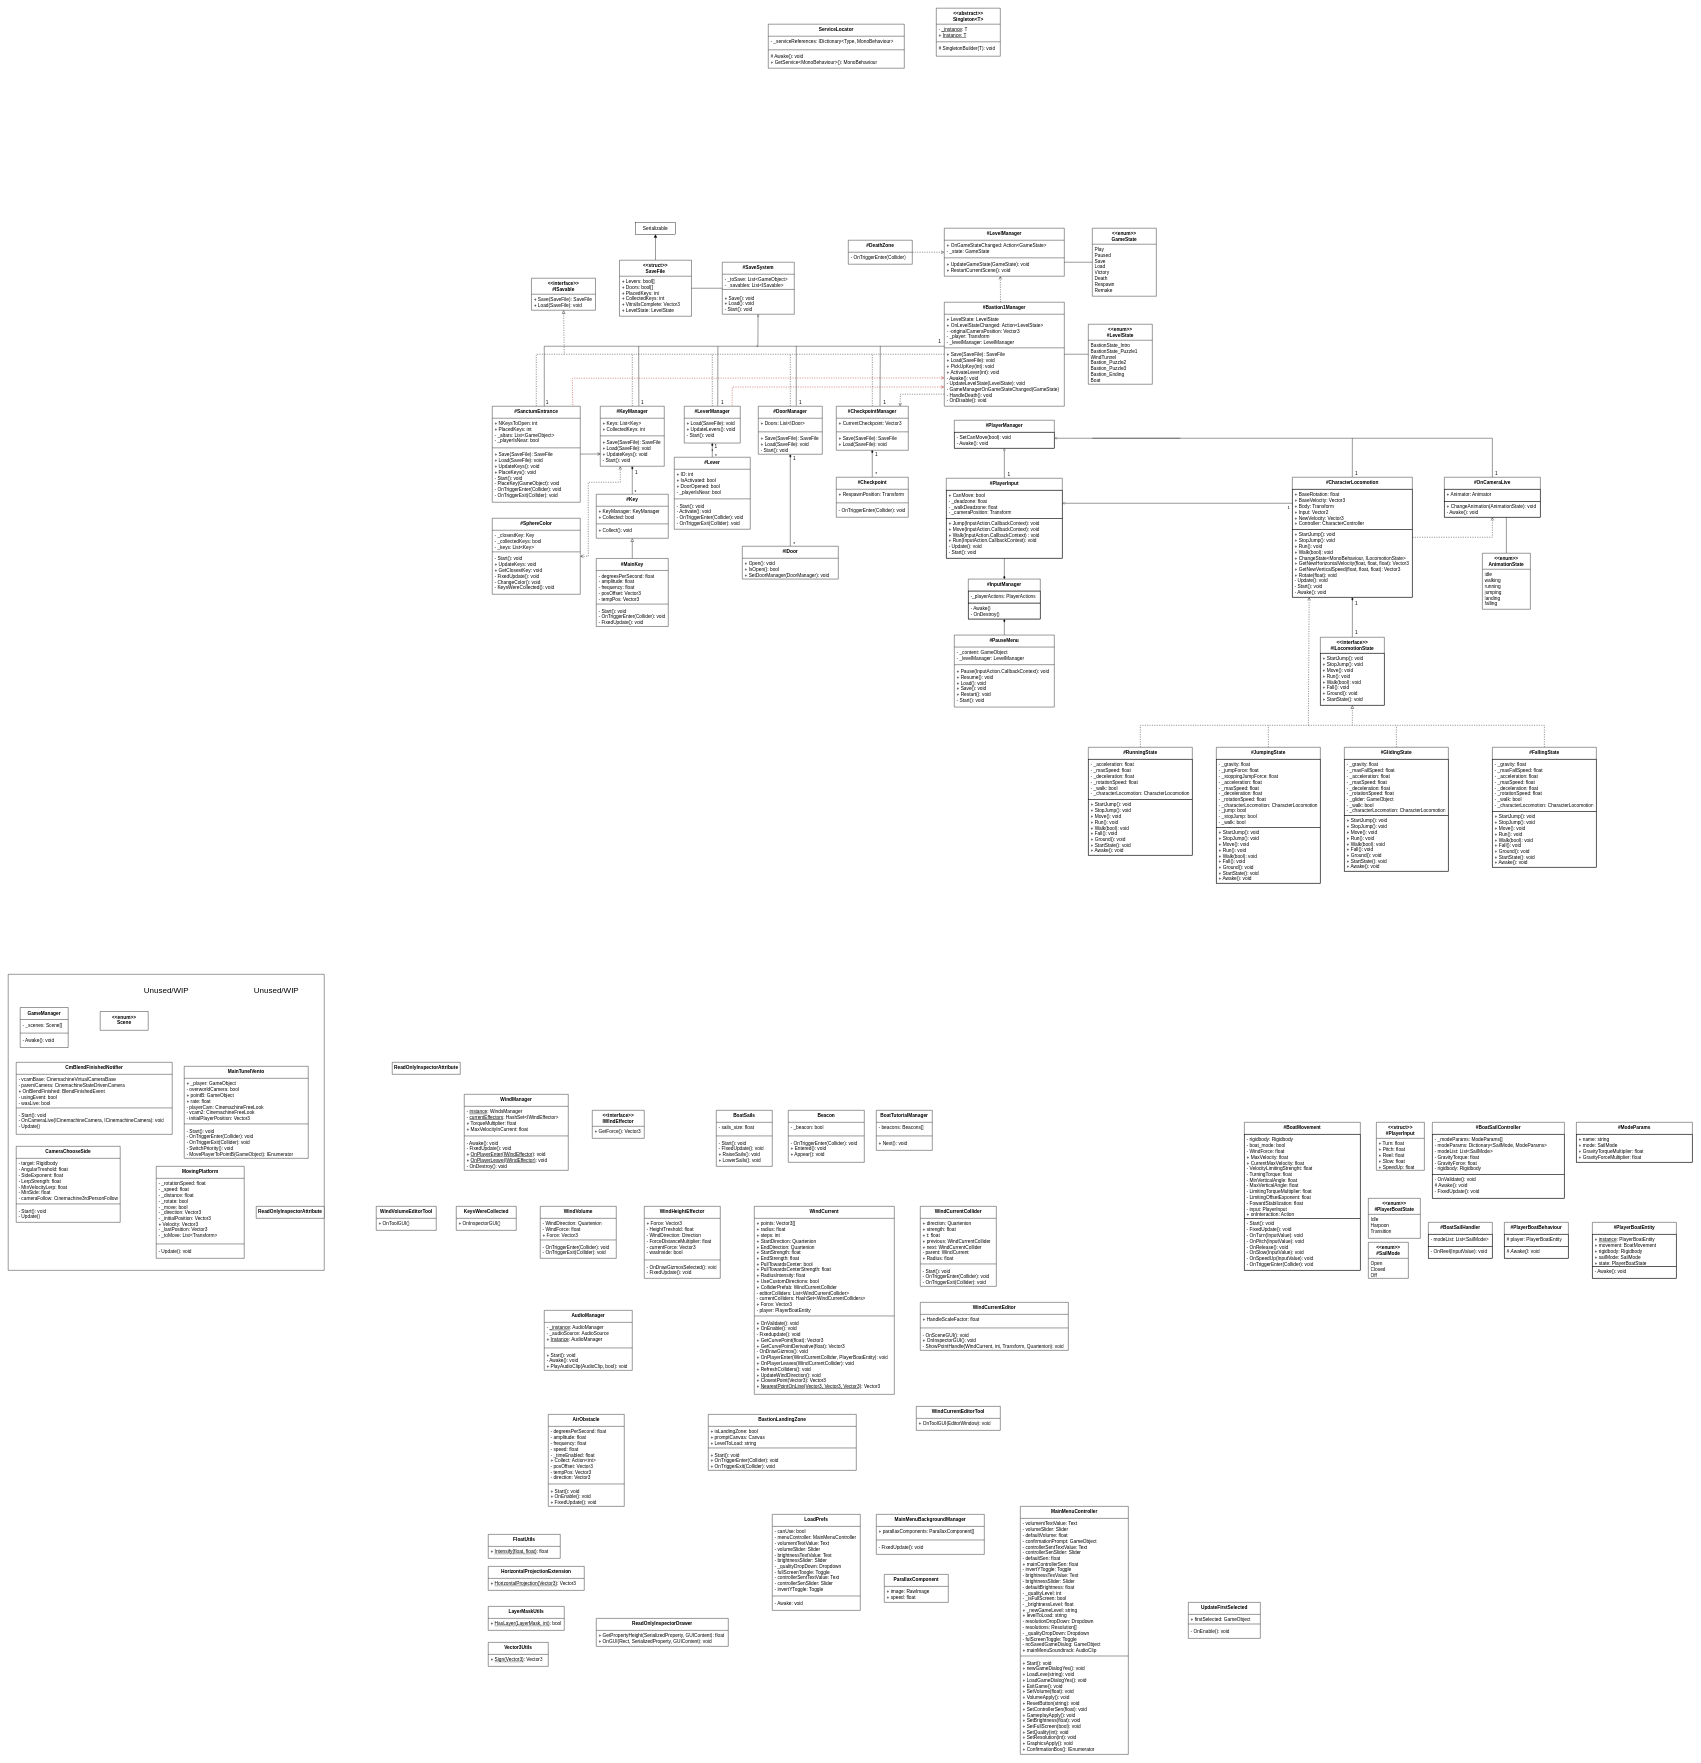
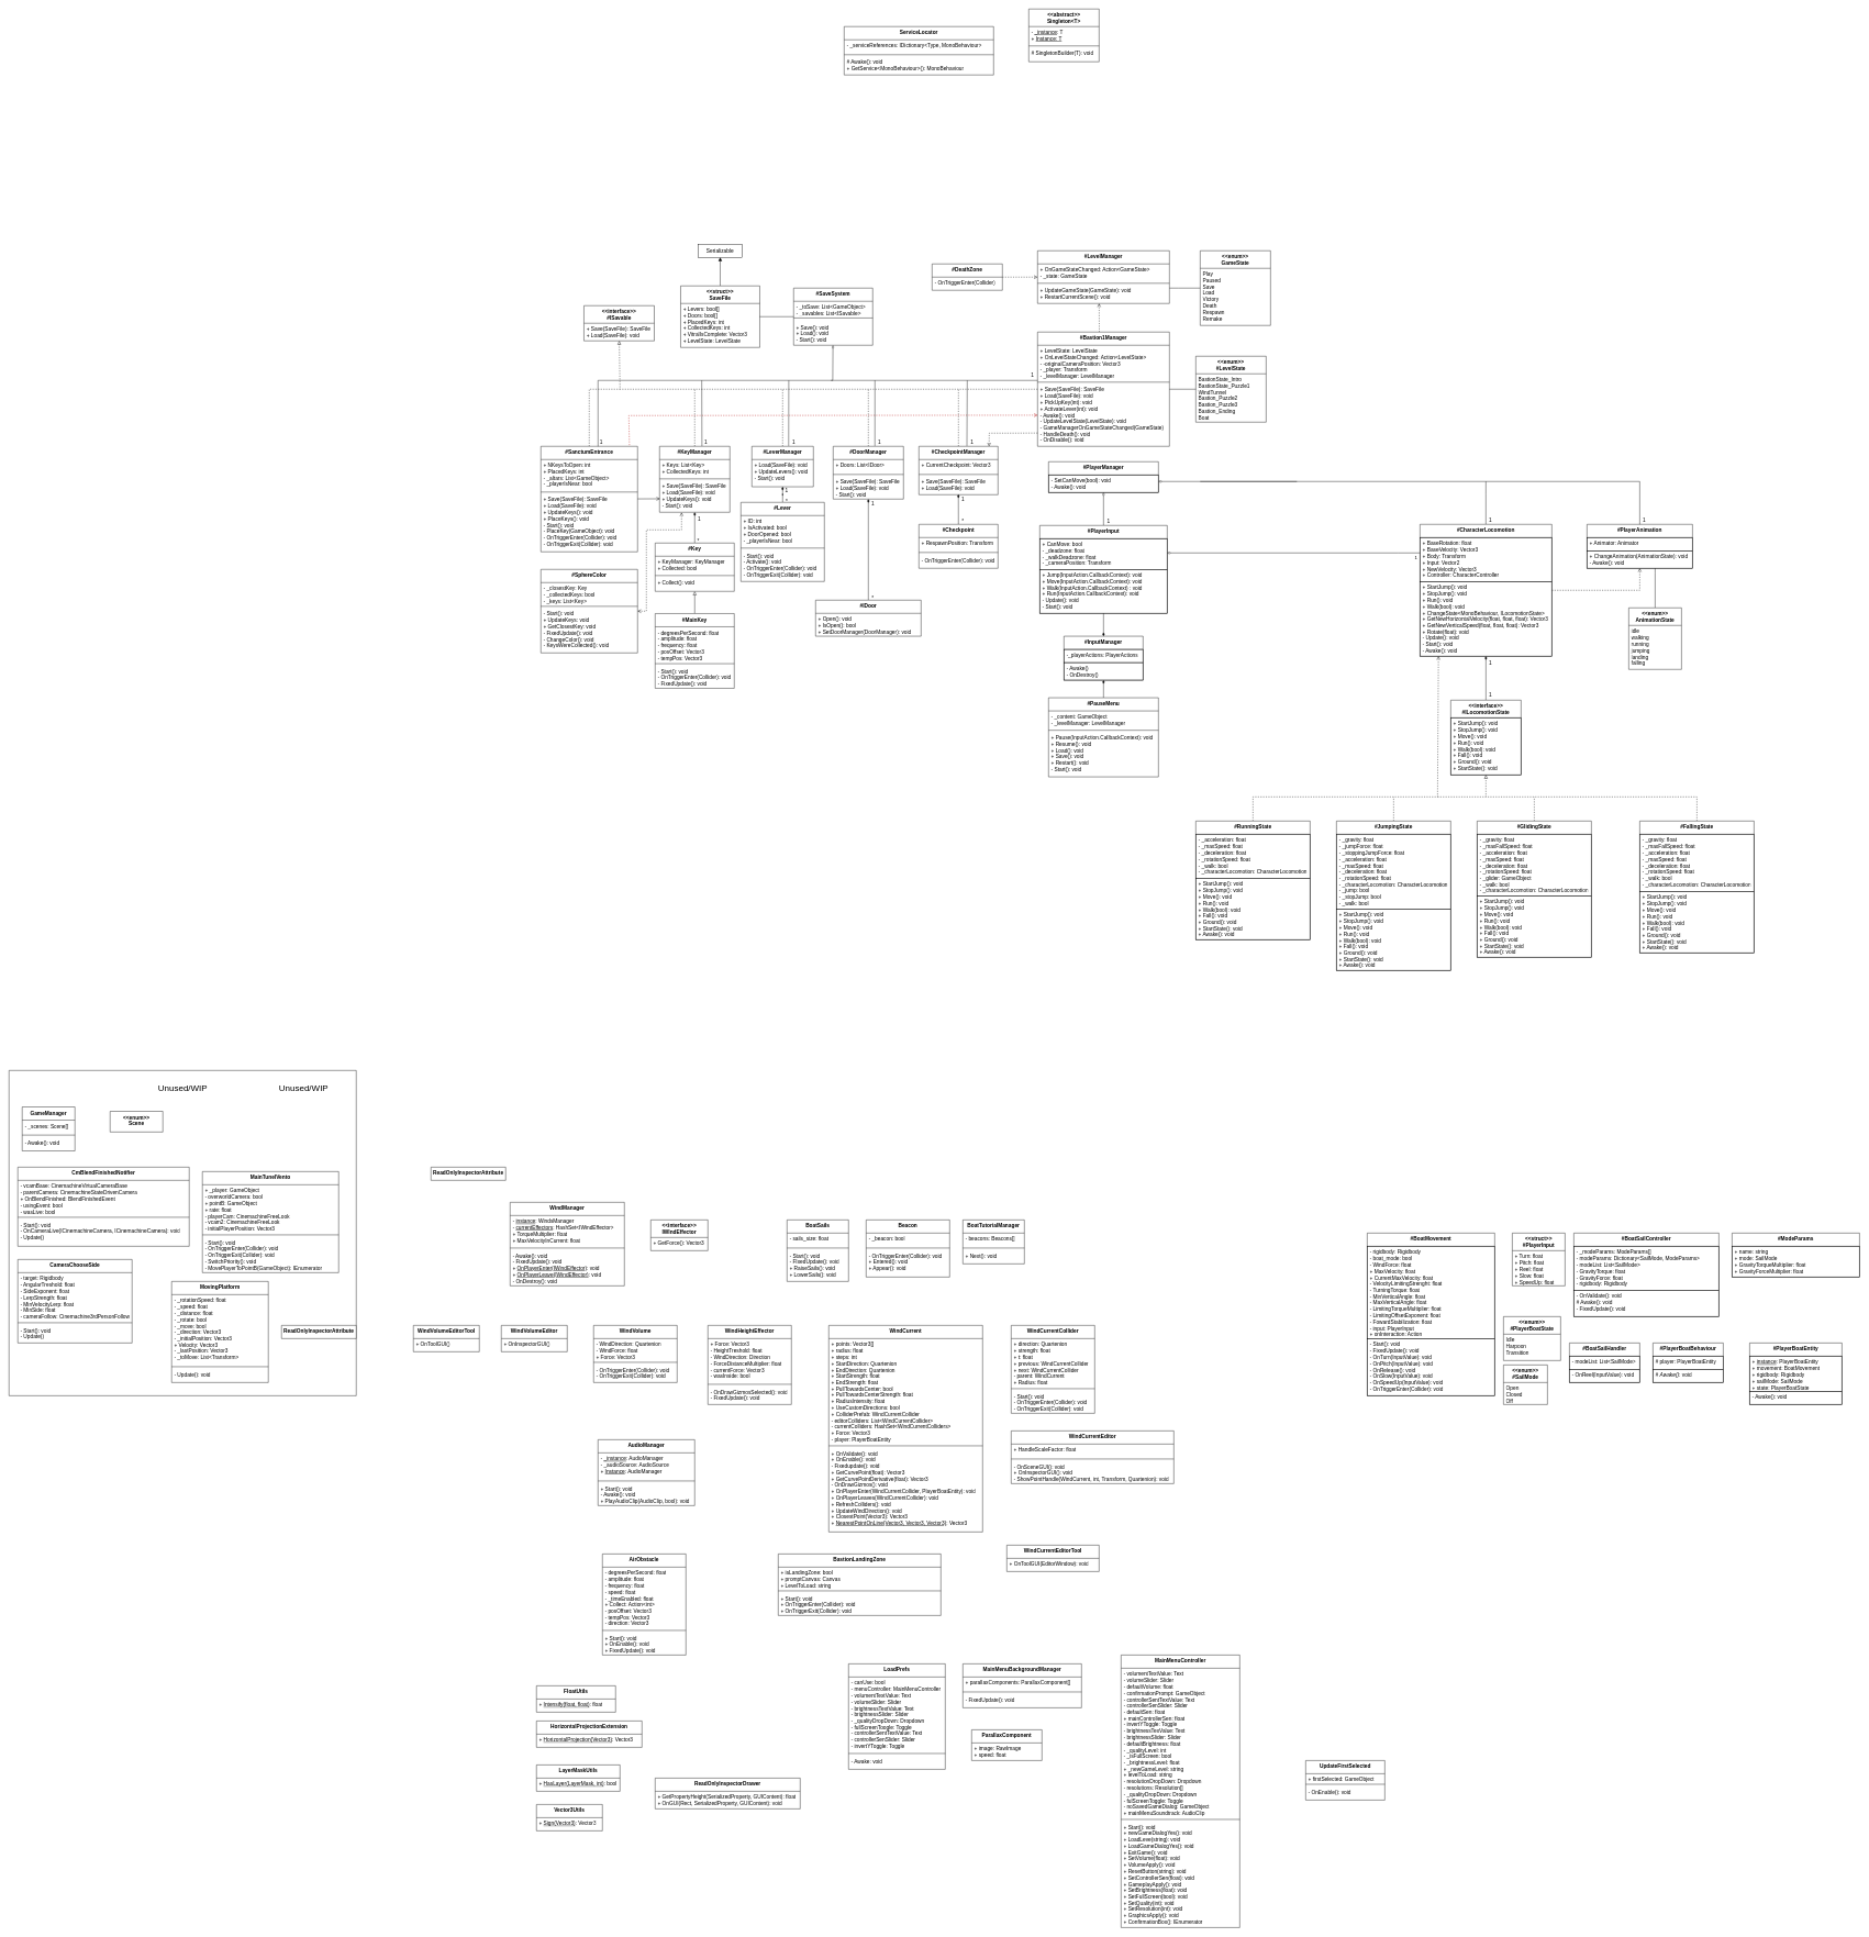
- <mxCell id="200" style="edgeStyle=none;rounded=0;html=1;dashed=1;startArrow=none;startFill=0;endArrow=open;endFill=0;exitX=0.854;exitY=-0.019;exitDx=0;exitDy=0;exitPerimeter=0;entryX=-0.002;entryY=0.662;entryDx=0;entryDy=0;entryPerimeter=0;fillColor=#e51400;strokeColor=#B20000;" edge="1" parent="1" source="201" target="9"><mxGeometry relative="1" as="geometry"><mxPoint x="1910" y="965" as="targetPoint" /><Array as="points"><mxPoint x="1830" y="967" /></Array></mxGeometry></mxCell>
- <mxCell id="54" value="#OnCameraLive" style="swimlane;fontStyle=1;align=center;verticalAlign=top;childLayout=stackLayout;horizontal=1;startSize=30;horizontalStack=0;resizeParent=1;resizeParentMax=0;resizeLast=0;collapsible=1;marginBottom=0;whiteSpace=wrap;html=1;rounded=0;" parent="1" vertex="1"><mxGeometry x="3610" y="1192.5" width="240" height="100" as="geometry"><mxRectangle x="460" y="290" width="120" height="40" as="alternateBounds" /></mxGeometry></mxCell>
+ <mxCell id="54" value="#PlayerAnimation" style="swimlane;fontStyle=1;align=center;verticalAlign=top;childLayout=stackLayout;horizontal=1;startSize=30;horizontalStack=0;resizeParent=1;resizeParentMax=0;resizeLast=0;collapsible=1;marginBottom=0;whiteSpace=wrap;html=1;rounded=0;" parent="1" vertex="1"><mxGeometry x="3610" y="1192.5" width="240" height="100" as="geometry"><mxRectangle x="460" y="290" width="120" height="40" as="alternateBounds" /></mxGeometry></mxCell>
- <mxCell id="148" value="KeysWereCollected" style="swimlane;fontStyle=1;align=center;verticalAlign=top;childLayout=stackLayout;horizontal=1;startSize=30;horizontalStack=0;resizeParent=1;resizeParentMax=0;resizeLast=0;collapsible=1;marginBottom=0;whiteSpace=wrap;html=1;rounded=0;" parent="1" vertex="1"><mxGeometry x="1140" y="3015" width="150" height="60" as="geometry" /></mxCell>
+ <mxCell id="148" value="WindVolumeEditor" style="swimlane;fontStyle=1;align=center;verticalAlign=top;childLayout=stackLayout;horizontal=1;startSize=30;horizontalStack=0;resizeParent=1;resizeParentMax=0;resizeLast=0;collapsible=1;marginBottom=0;whiteSpace=wrap;html=1;rounded=0;" parent="1" vertex="1"><mxGeometry x="1140" y="3015" width="150" height="60" as="geometry" /></mxCell>
